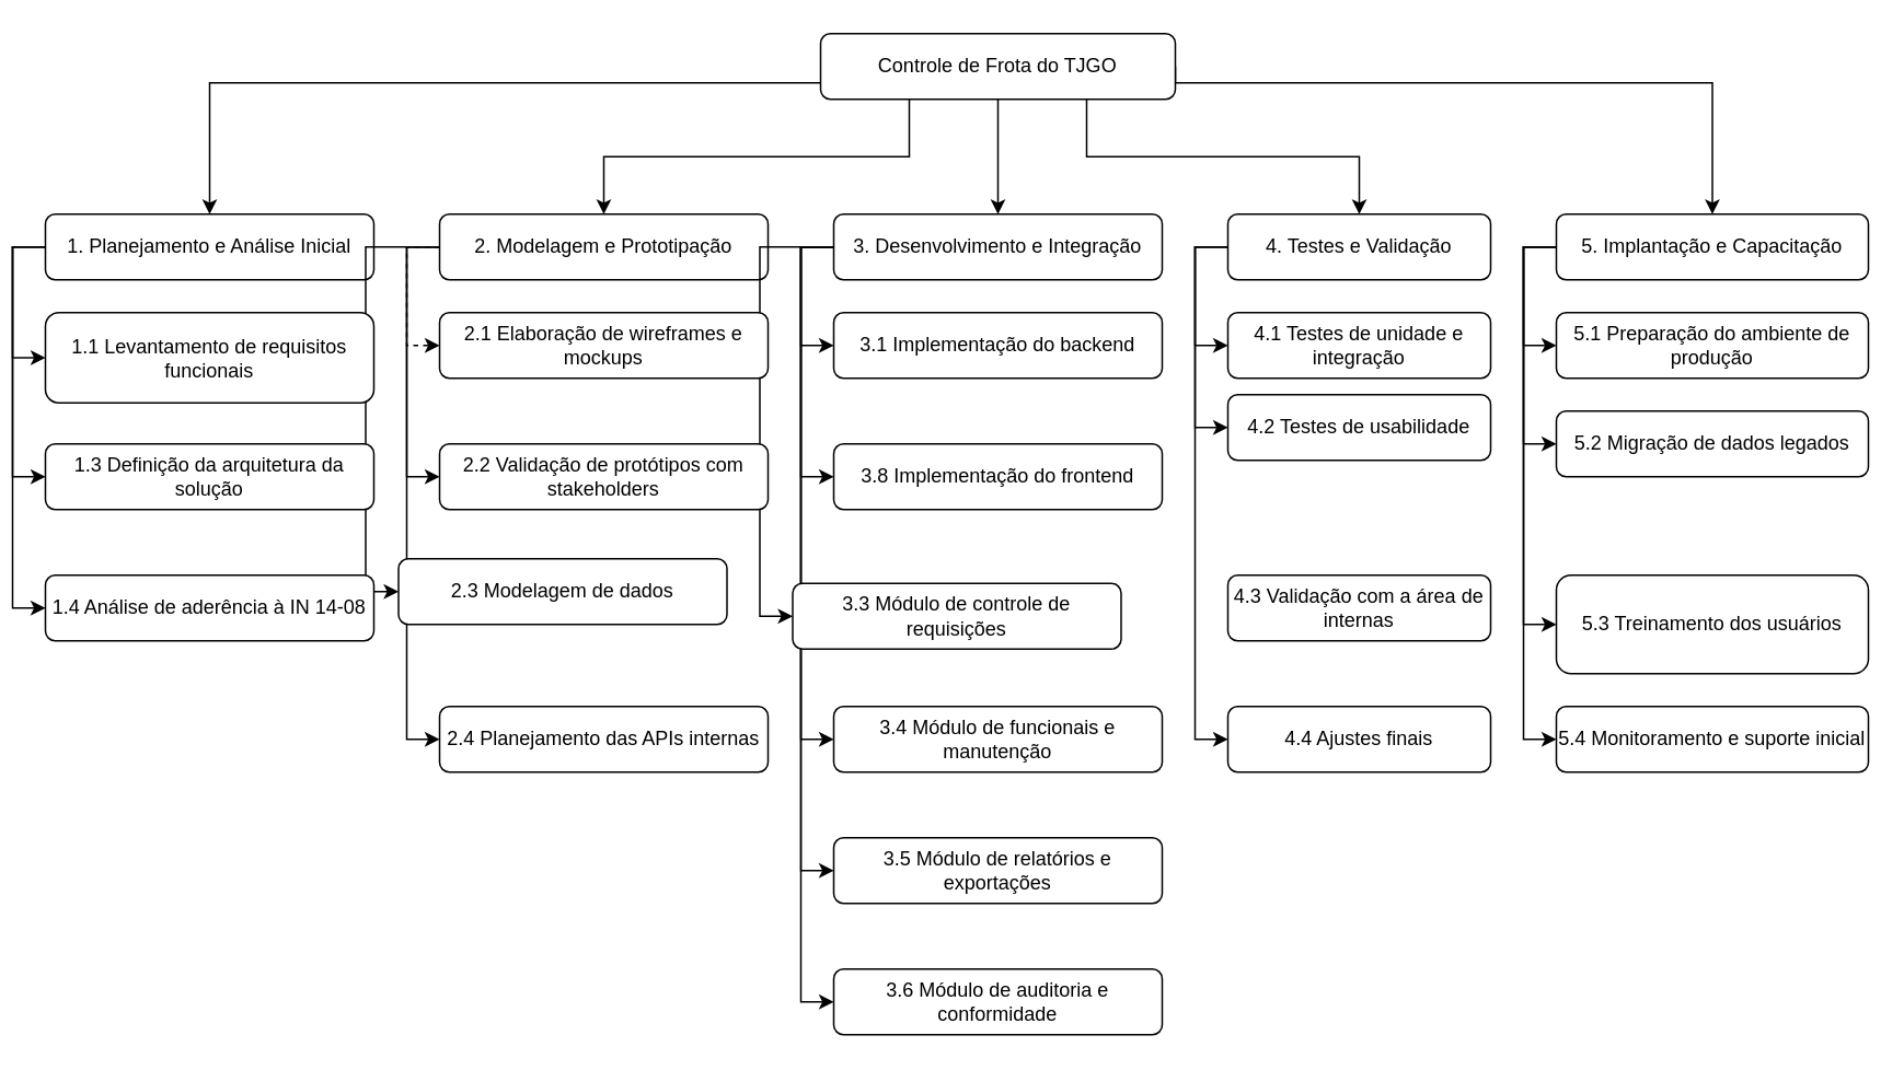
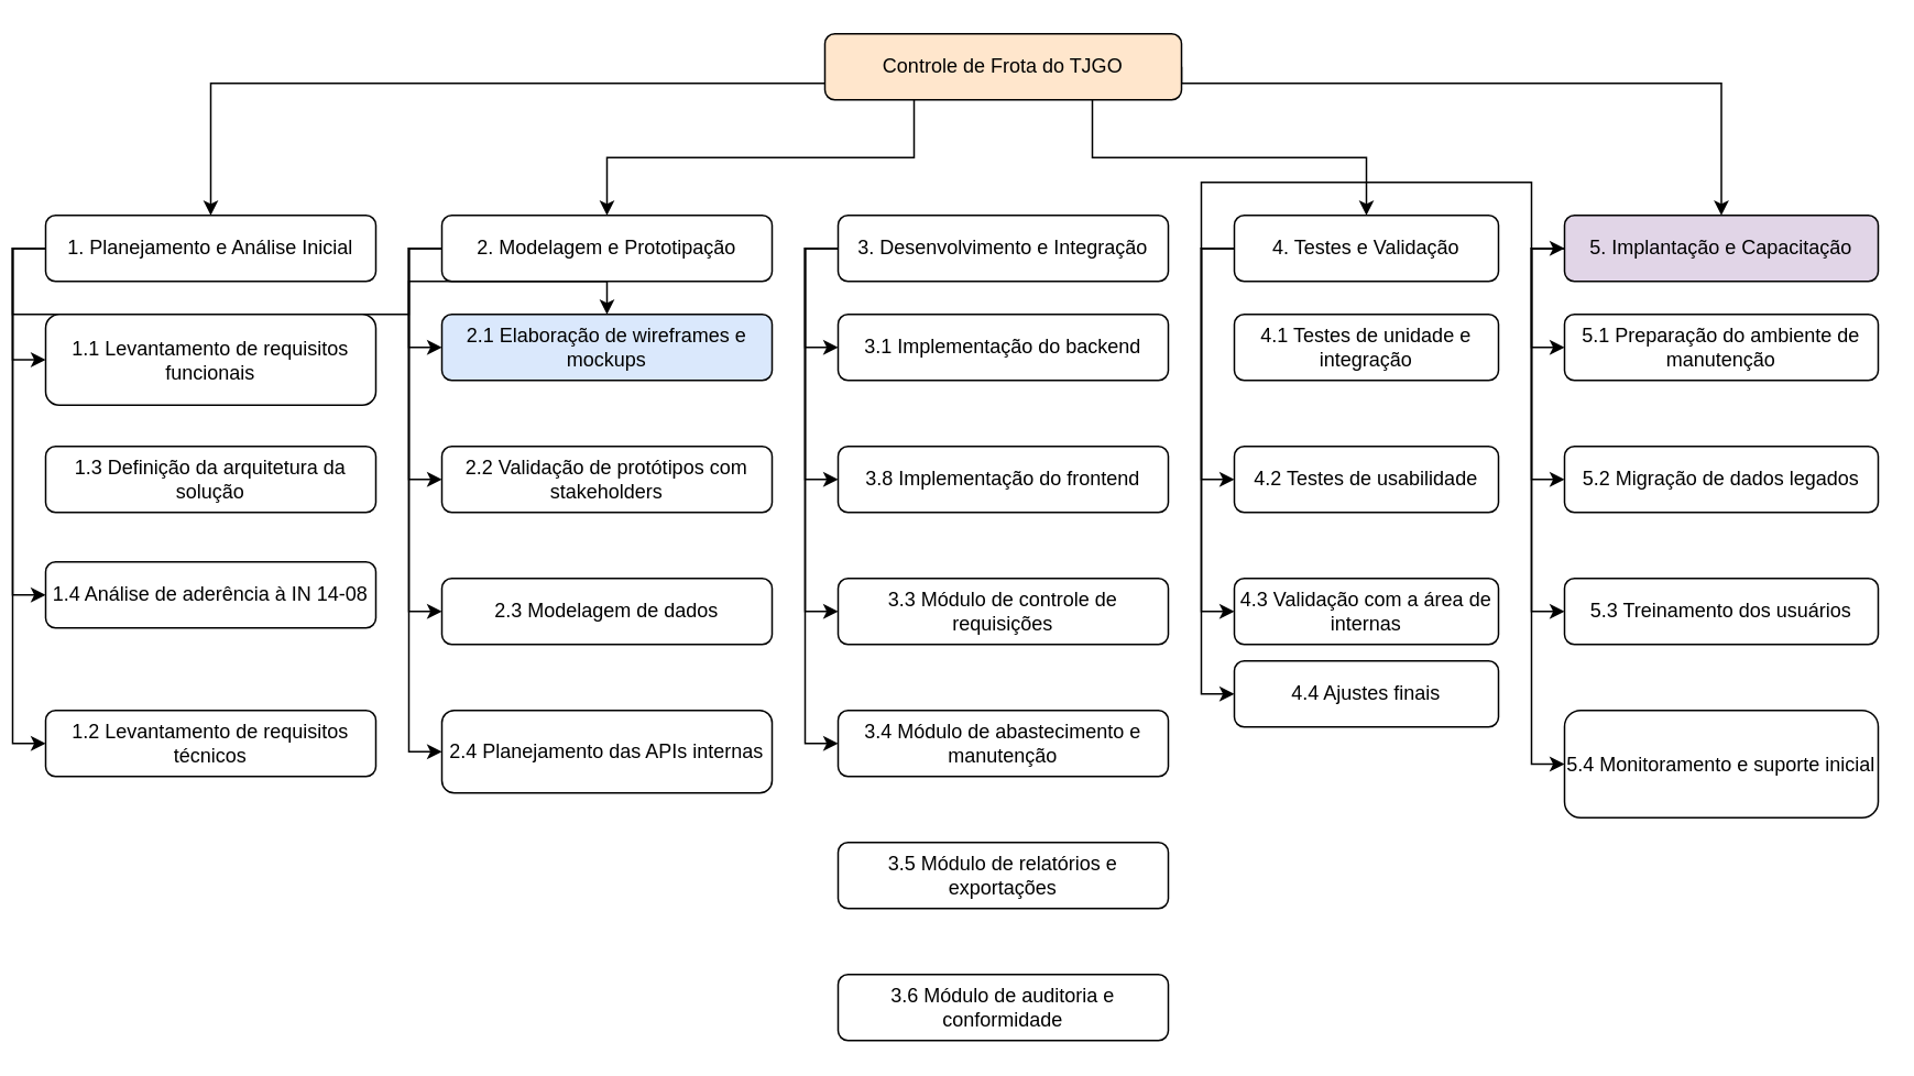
- <mxCell id="7" value="Controle de Frota do TJGO" style="rounded=1;whiteSpace=wrap;html=1;" vertex="1" parent="1"><mxGeometry x="492" y="20" width="216" height="40" as="geometry" /></mxCell>
+ <mxCell id="7" value="Controle de Frota do TJGO" style="rounded=1;whiteSpace=wrap;html=1;fillColor=#ffe6cc;" vertex="1" parent="1"><mxGeometry x="492" y="20" width="216" height="40" as="geometry" /></mxCell>
- <mxCell id="4" style="edgeStyle=orthogonalEdgeStyle;rounded=0;orthogonalLoop=1;jettySize=auto;html=1;exitX=0.5;exitY=1;exitDx=0;exitDy=0;" edge="1" parent="1" source="7" target="24"><mxGeometry relative="1" as="geometry" /></mxCell>
- <mxCell id="34" value="5. Implantação e Capacitação" style="rounded=1;whiteSpace=wrap;html=1;" vertex="1" parent="1"><mxGeometry x="940" y="130" width="190" height="40" as="geometry" /></mxCell>
+ <mxCell id="34" value="5. Implantação e Capacitação" style="rounded=1;whiteSpace=wrap;html=1;fillColor=#e1d5e7;" vertex="1" parent="1"><mxGeometry x="940" y="130" width="190" height="40" as="geometry" /></mxCell>
- <mxCell id="13" style="edgeStyle=orthogonalEdgeStyle;rounded=0;orthogonalLoop=1;jettySize=auto;html=1;exitX=0;exitY=0.5;exitDx=0;exitDy=0;entryX=0;entryY=0.5;entryDx=0;entryDy=0;dashed=1;" edge="1" parent="1" source="17" target="39"><mxGeometry relative="1" as="geometry" /></mxCell>
+ <mxCell id="13" style="edgeStyle=orthogonalEdgeStyle;rounded=0;orthogonalLoop=1;jettySize=auto;html=1;exitX=0;exitY=0.5;exitDx=0;exitDy=0;entryX=0;entryY=0.5;entryDx=0;entryDy=0;" edge="1" parent="1" source="17" target="39"><mxGeometry relative="1" as="geometry" /></mxCell>
- <mxCell id="39" value="2.1 Elaboração de wireframes e mockups" style="rounded=1;whiteSpace=wrap;html=1;" vertex="1" parent="1"><mxGeometry x="260" y="190" width="200" height="40" as="geometry" /></mxCell>
+ <mxCell id="39" value="2.1 Elaboração de wireframes e mockups" style="rounded=1;whiteSpace=wrap;html=1;fillColor=#dae8fc;" vertex="1" parent="1"><mxGeometry x="260" y="190" width="200" height="40" as="geometry" /></mxCell>
- <mxCell id="25" style="edgeStyle=orthogonalEdgeStyle;rounded=0;orthogonalLoop=1;jettySize=auto;html=1;exitX=0;exitY=0.5;exitDx=0;exitDy=0;entryX=0;entryY=0.5;entryDx=0;entryDy=0;" edge="1" parent="1" source="29" target="49"><mxGeometry relative="1" as="geometry" /></mxCell>
+ <mxCell id="25" style="edgeStyle=orthogonalEdgeStyle;rounded=0;orthogonalLoop=1;jettySize=auto;html=1;exitX=0;exitY=0.5;exitDx=0;exitDy=0;" edge="1" parent="1" source="29" target="34"><mxGeometry relative="1" as="geometry" /></mxCell>
- <mxCell id="53" value="5.1 Preparação do ambiente de produção" style="rounded=1;whiteSpace=wrap;html=1;" vertex="1" parent="1"><mxGeometry x="940" y="190" width="190" height="40" as="geometry" /></mxCell>
+ <mxCell id="53" value="5.1 Preparação do ambiente de manutenção" style="rounded=1;whiteSpace=wrap;html=1;" vertex="1" parent="1"><mxGeometry x="940" y="190" width="190" height="40" as="geometry" /></mxCell>
- <mxCell id="50" value="4.2 Testes de usabilidade" style="rounded=1;whiteSpace=wrap;html=1;" vertex="1" parent="1"><mxGeometry x="740" y="240" width="160" height="40" as="geometry" /></mxCell>
+ <mxCell id="50" value="4.2 Testes de usabilidade" style="rounded=1;whiteSpace=wrap;html=1;" vertex="1" parent="1"><mxGeometry x="740" y="270" width="160" height="40" as="geometry" /></mxCell>
- <mxCell id="54" value="5.2 Migração de dados legados" style="rounded=1;whiteSpace=wrap;html=1;" vertex="1" parent="1"><mxGeometry x="940" y="250" width="190" height="40" as="geometry" /></mxCell>
+ <mxCell id="54" value="5.2 Migração de dados legados" style="rounded=1;whiteSpace=wrap;html=1;" vertex="1" parent="1"><mxGeometry x="940" y="270" width="190" height="40" as="geometry" /></mxCell>
- <mxCell id="9" style="edgeStyle=orthogonalEdgeStyle;rounded=0;orthogonalLoop=1;jettySize=auto;html=1;exitX=0;exitY=0.5;exitDx=0;exitDy=0;entryX=0;entryY=0.5;entryDx=0;entryDy=0;" edge="1" parent="1" source="12" target="37"><mxGeometry relative="1" as="geometry" /></mxCell>
+ <mxCell id="9" style="edgeStyle=orthogonalEdgeStyle;rounded=0;orthogonalLoop=1;jettySize=auto;html=1;exitX=0;exitY=0.5;exitDx=0;exitDy=0;" edge="1" parent="1" source="12" target="39"><mxGeometry relative="1" as="geometry" /></mxCell>
- <mxCell id="41" value="&lt;p class=&quot;&quot; data-end=&quot;1585&quot; data-start=&quot;1559&quot;&gt;&lt;span data-end=&quot;1585&quot; data-start=&quot;1559&quot;&gt;2.3 Modelagem de dados&lt;/span&gt;&lt;/p&gt;" style="rounded=1;whiteSpace=wrap;html=1;" vertex="1" parent="1"><mxGeometry x="235" y="340" width="200" height="40" as="geometry" /></mxCell>
+ <mxCell id="41" value="&lt;p class=&quot;&quot; data-end=&quot;1585&quot; data-start=&quot;1559&quot;&gt;&lt;span data-end=&quot;1585&quot; data-start=&quot;1559&quot;&gt;2.3 Modelagem de dados&lt;/span&gt;&lt;/p&gt;" style="rounded=1;whiteSpace=wrap;html=1;" vertex="1" parent="1"><mxGeometry x="260" y="350" width="200" height="40" as="geometry" /></mxCell>
- <mxCell id="38" value="1.4 Análise de aderência à IN 14-08" style="rounded=1;whiteSpace=wrap;html=1;" vertex="1" parent="1"><mxGeometry x="20" y="350" width="200" height="40" as="geometry" /></mxCell>
+ <mxCell id="38" value="1.4 Análise de aderência à IN 14-08" style="rounded=1;whiteSpace=wrap;html=1;" vertex="1" parent="1"><mxGeometry x="20" y="340" width="200" height="40" as="geometry" /></mxCell>
+ <mxCell id="27" style="edgeStyle=orthogonalEdgeStyle;rounded=0;orthogonalLoop=1;jettySize=auto;html=1;exitX=0;exitY=0.5;exitDx=0;exitDy=0;entryX=0;entryY=0.5;entryDx=0;entryDy=0;" edge="1" parent="1" source="29" target="51"><mxGeometry relative="1" as="geometry" /></mxCell>
- <mxCell id="45" value="3.3 Módulo de controle de requisições" style="rounded=1;whiteSpace=wrap;html=1;" vertex="1" parent="1"><mxGeometry x="475" y="355" width="200" height="40" as="geometry" /></mxCell>
+ <mxCell id="45" value="3.3 Módulo de controle de requisições" style="rounded=1;whiteSpace=wrap;html=1;" vertex="1" parent="1"><mxGeometry x="500" y="350" width="200" height="40" as="geometry" /></mxCell>
- <mxCell id="55" value="5.3 Treinamento dos usuários" style="rounded=1;whiteSpace=wrap;html=1;" vertex="1" parent="1"><mxGeometry x="940" y="350" width="190" height="60" as="geometry" /></mxCell>
+ <mxCell id="55" value="5.3 Treinamento dos usuários" style="rounded=1;whiteSpace=wrap;html=1;" vertex="1" parent="1"><mxGeometry x="940" y="350" width="190" height="40" as="geometry" /></mxCell>
+ <mxCell id="11" style="edgeStyle=orthogonalEdgeStyle;rounded=0;orthogonalLoop=1;jettySize=auto;html=1;exitX=0;exitY=0.5;exitDx=0;exitDy=0;entryX=0;entryY=0.5;entryDx=0;entryDy=0;" edge="1" parent="1" source="12" target="36"><mxGeometry relative="1" as="geometry" /></mxCell>
+ <mxCell id="36" value="1.2 Levantamento de requisitos técnicos" style="rounded=1;whiteSpace=wrap;html=1;" vertex="1" parent="1"><mxGeometry x="20" y="430" width="200" height="40" as="geometry" /></mxCell>
- <mxCell id="42" value="2.4 Planejamento das APIs internas" style="rounded=1;whiteSpace=wrap;html=1;" vertex="1" parent="1"><mxGeometry x="260" y="430" width="200" height="40" as="geometry" /></mxCell>
+ <mxCell id="42" value="2.4 Planejamento das APIs internas" style="rounded=1;whiteSpace=wrap;html=1;" vertex="1" parent="1"><mxGeometry x="260" y="430" width="200" height="50" as="geometry" /></mxCell>
- <mxCell id="46" value="3.4 Módulo de funcionais e manutenção" style="rounded=1;whiteSpace=wrap;html=1;" vertex="1" parent="1"><mxGeometry x="500" y="430" width="200" height="40" as="geometry" /></mxCell>
+ <mxCell id="46" value="3.4 Módulo de abastecimento e manutenção" style="rounded=1;whiteSpace=wrap;html=1;" vertex="1" parent="1"><mxGeometry x="500" y="430" width="200" height="40" as="geometry" /></mxCell>
- <mxCell id="52" value="4.4 Ajustes finais" style="rounded=1;whiteSpace=wrap;html=1;" vertex="1" parent="1"><mxGeometry x="740" y="430" width="160" height="40" as="geometry" /></mxCell>
+ <mxCell id="52" value="4.4 Ajustes finais" style="rounded=1;whiteSpace=wrap;html=1;" vertex="1" parent="1"><mxGeometry x="740" y="400" width="160" height="40" as="geometry" /></mxCell>
- <mxCell id="56" value="5.4 Monitoramento e suporte inicial" style="rounded=1;whiteSpace=wrap;html=1;" vertex="1" parent="1"><mxGeometry x="940" y="430" width="190" height="40" as="geometry" /></mxCell>
+ <mxCell id="56" value="5.4 Monitoramento e suporte inicial" style="rounded=1;whiteSpace=wrap;html=1;" vertex="1" parent="1"><mxGeometry x="940" y="430" width="190" height="65" as="geometry" /></mxCell>
- <mxCell id="22" style="edgeStyle=orthogonalEdgeStyle;rounded=0;orthogonalLoop=1;jettySize=auto;html=1;exitX=0;exitY=0.5;exitDx=0;exitDy=0;entryX=0;entryY=0.5;entryDx=0;entryDy=0;" edge="1" parent="1" source="24" target="47"><mxGeometry relative="1" as="geometry" /></mxCell>
- <mxCell id="23" style="edgeStyle=orthogonalEdgeStyle;rounded=0;orthogonalLoop=1;jettySize=auto;html=1;exitX=0;exitY=0.5;exitDx=0;exitDy=0;entryX=0;entryY=0.5;entryDx=0;entryDy=0;" edge="1" parent="1" source="24" target="48"><mxGeometry relative="1" as="geometry" /></mxCell>
